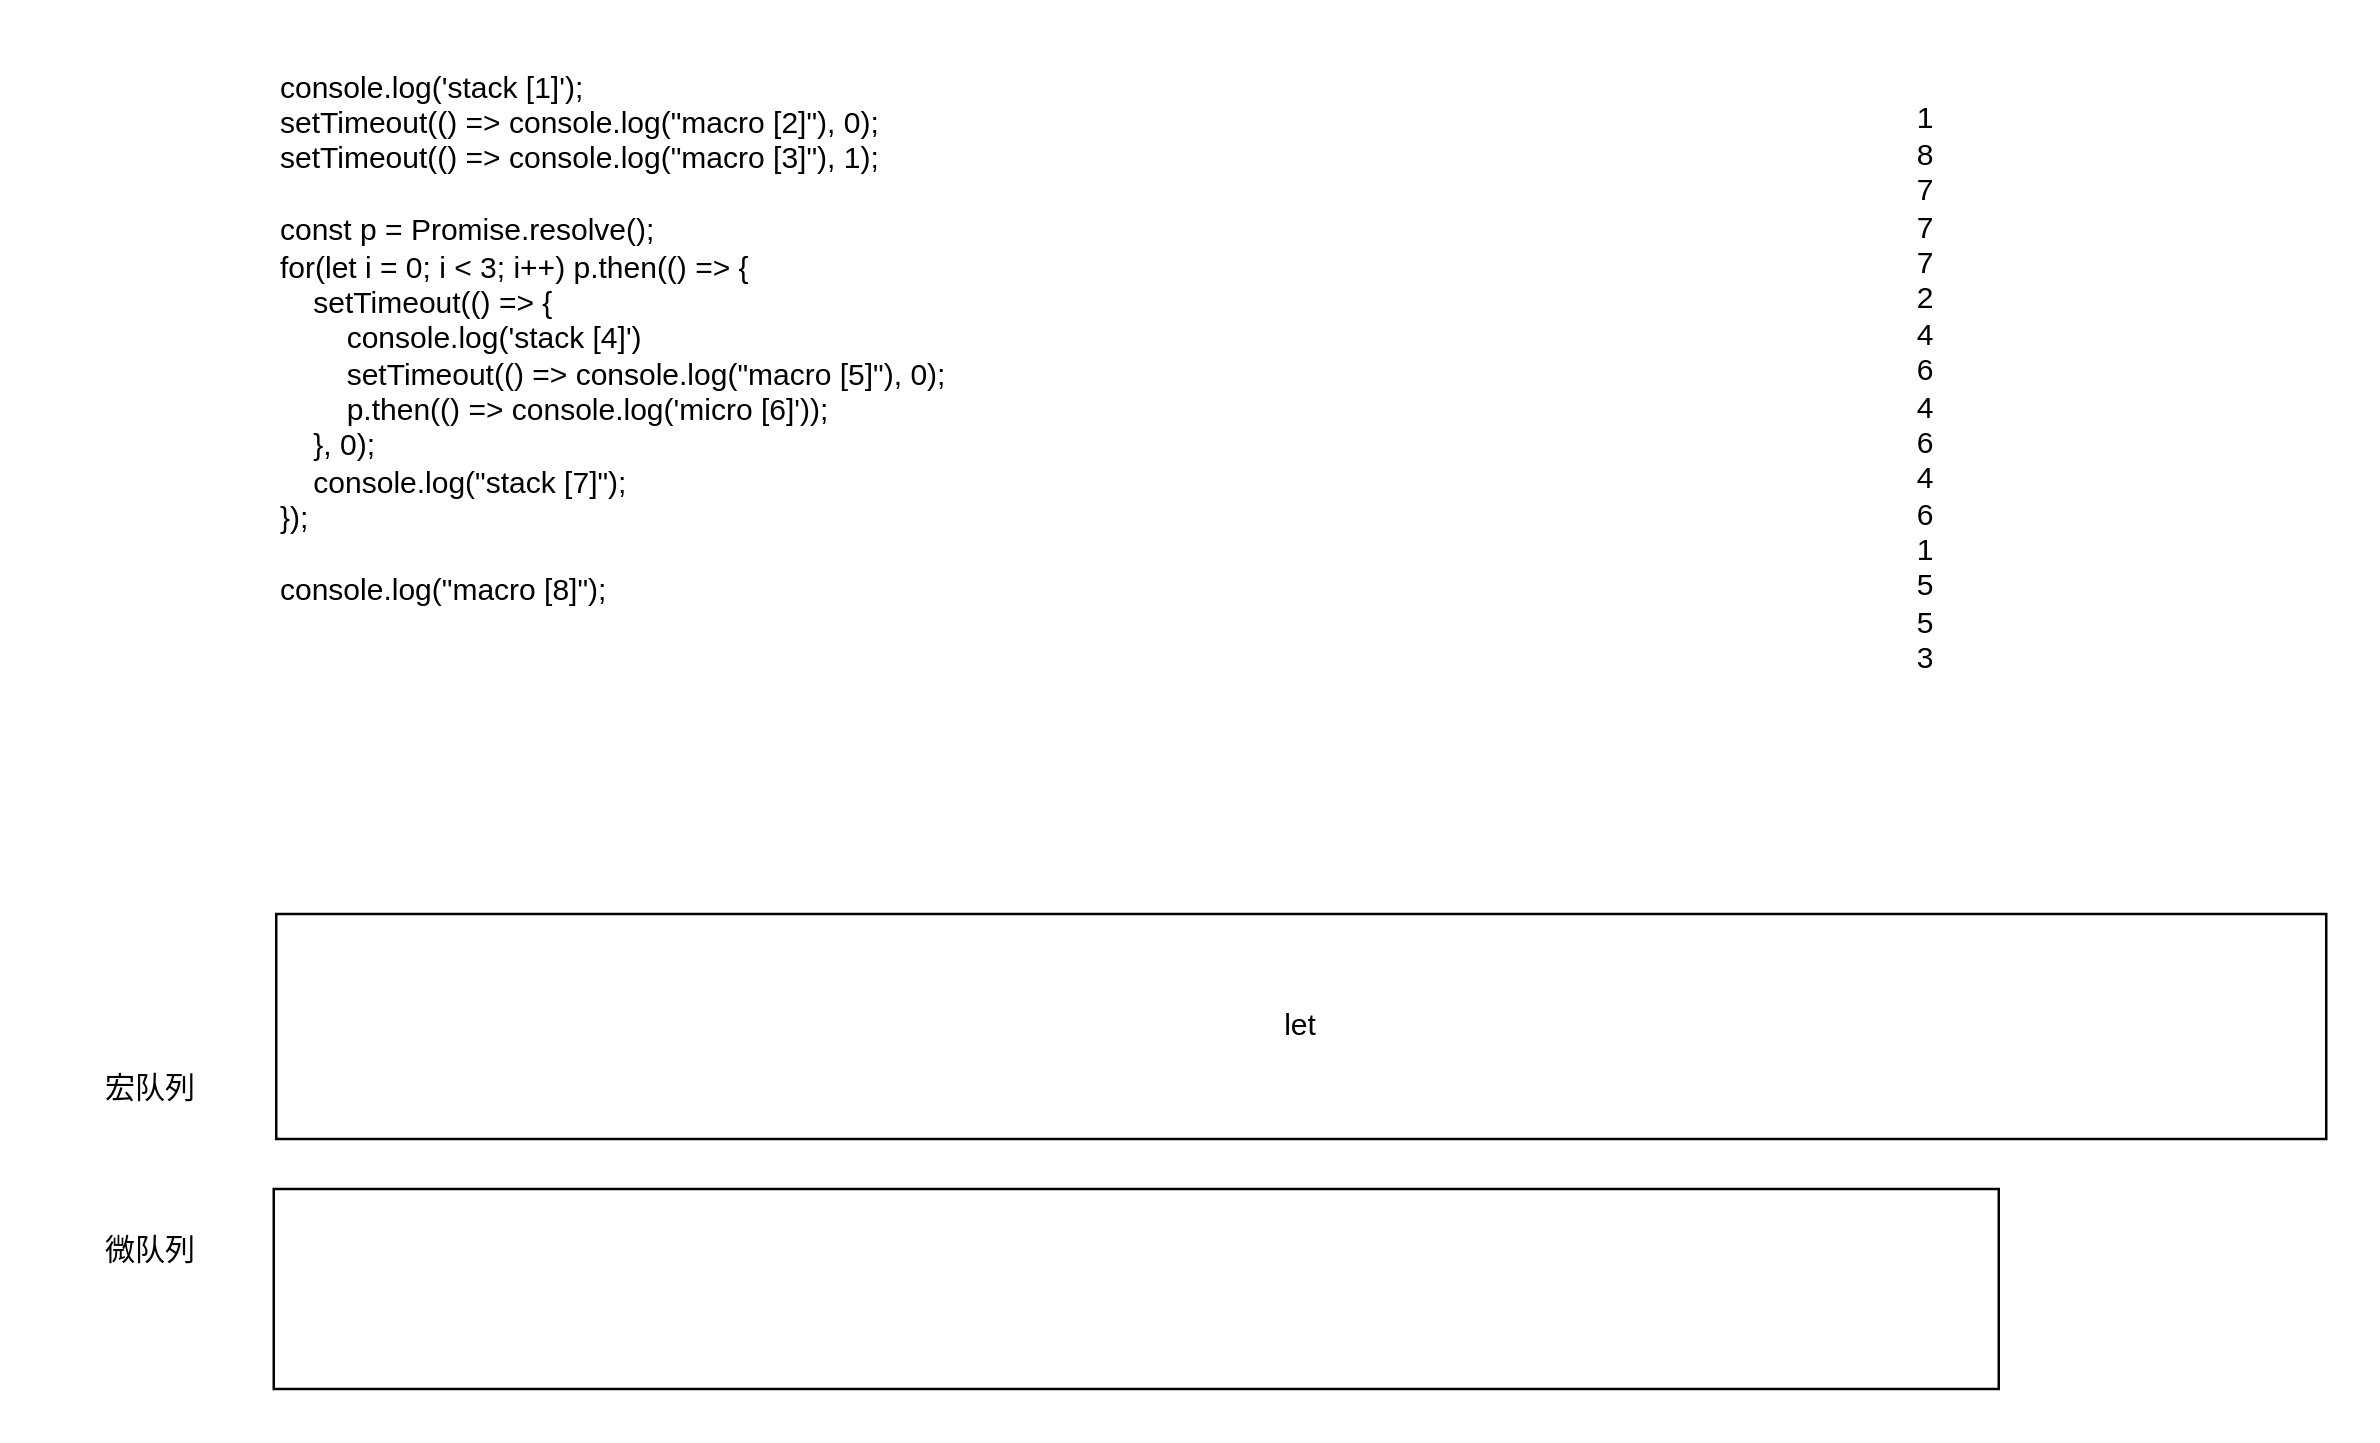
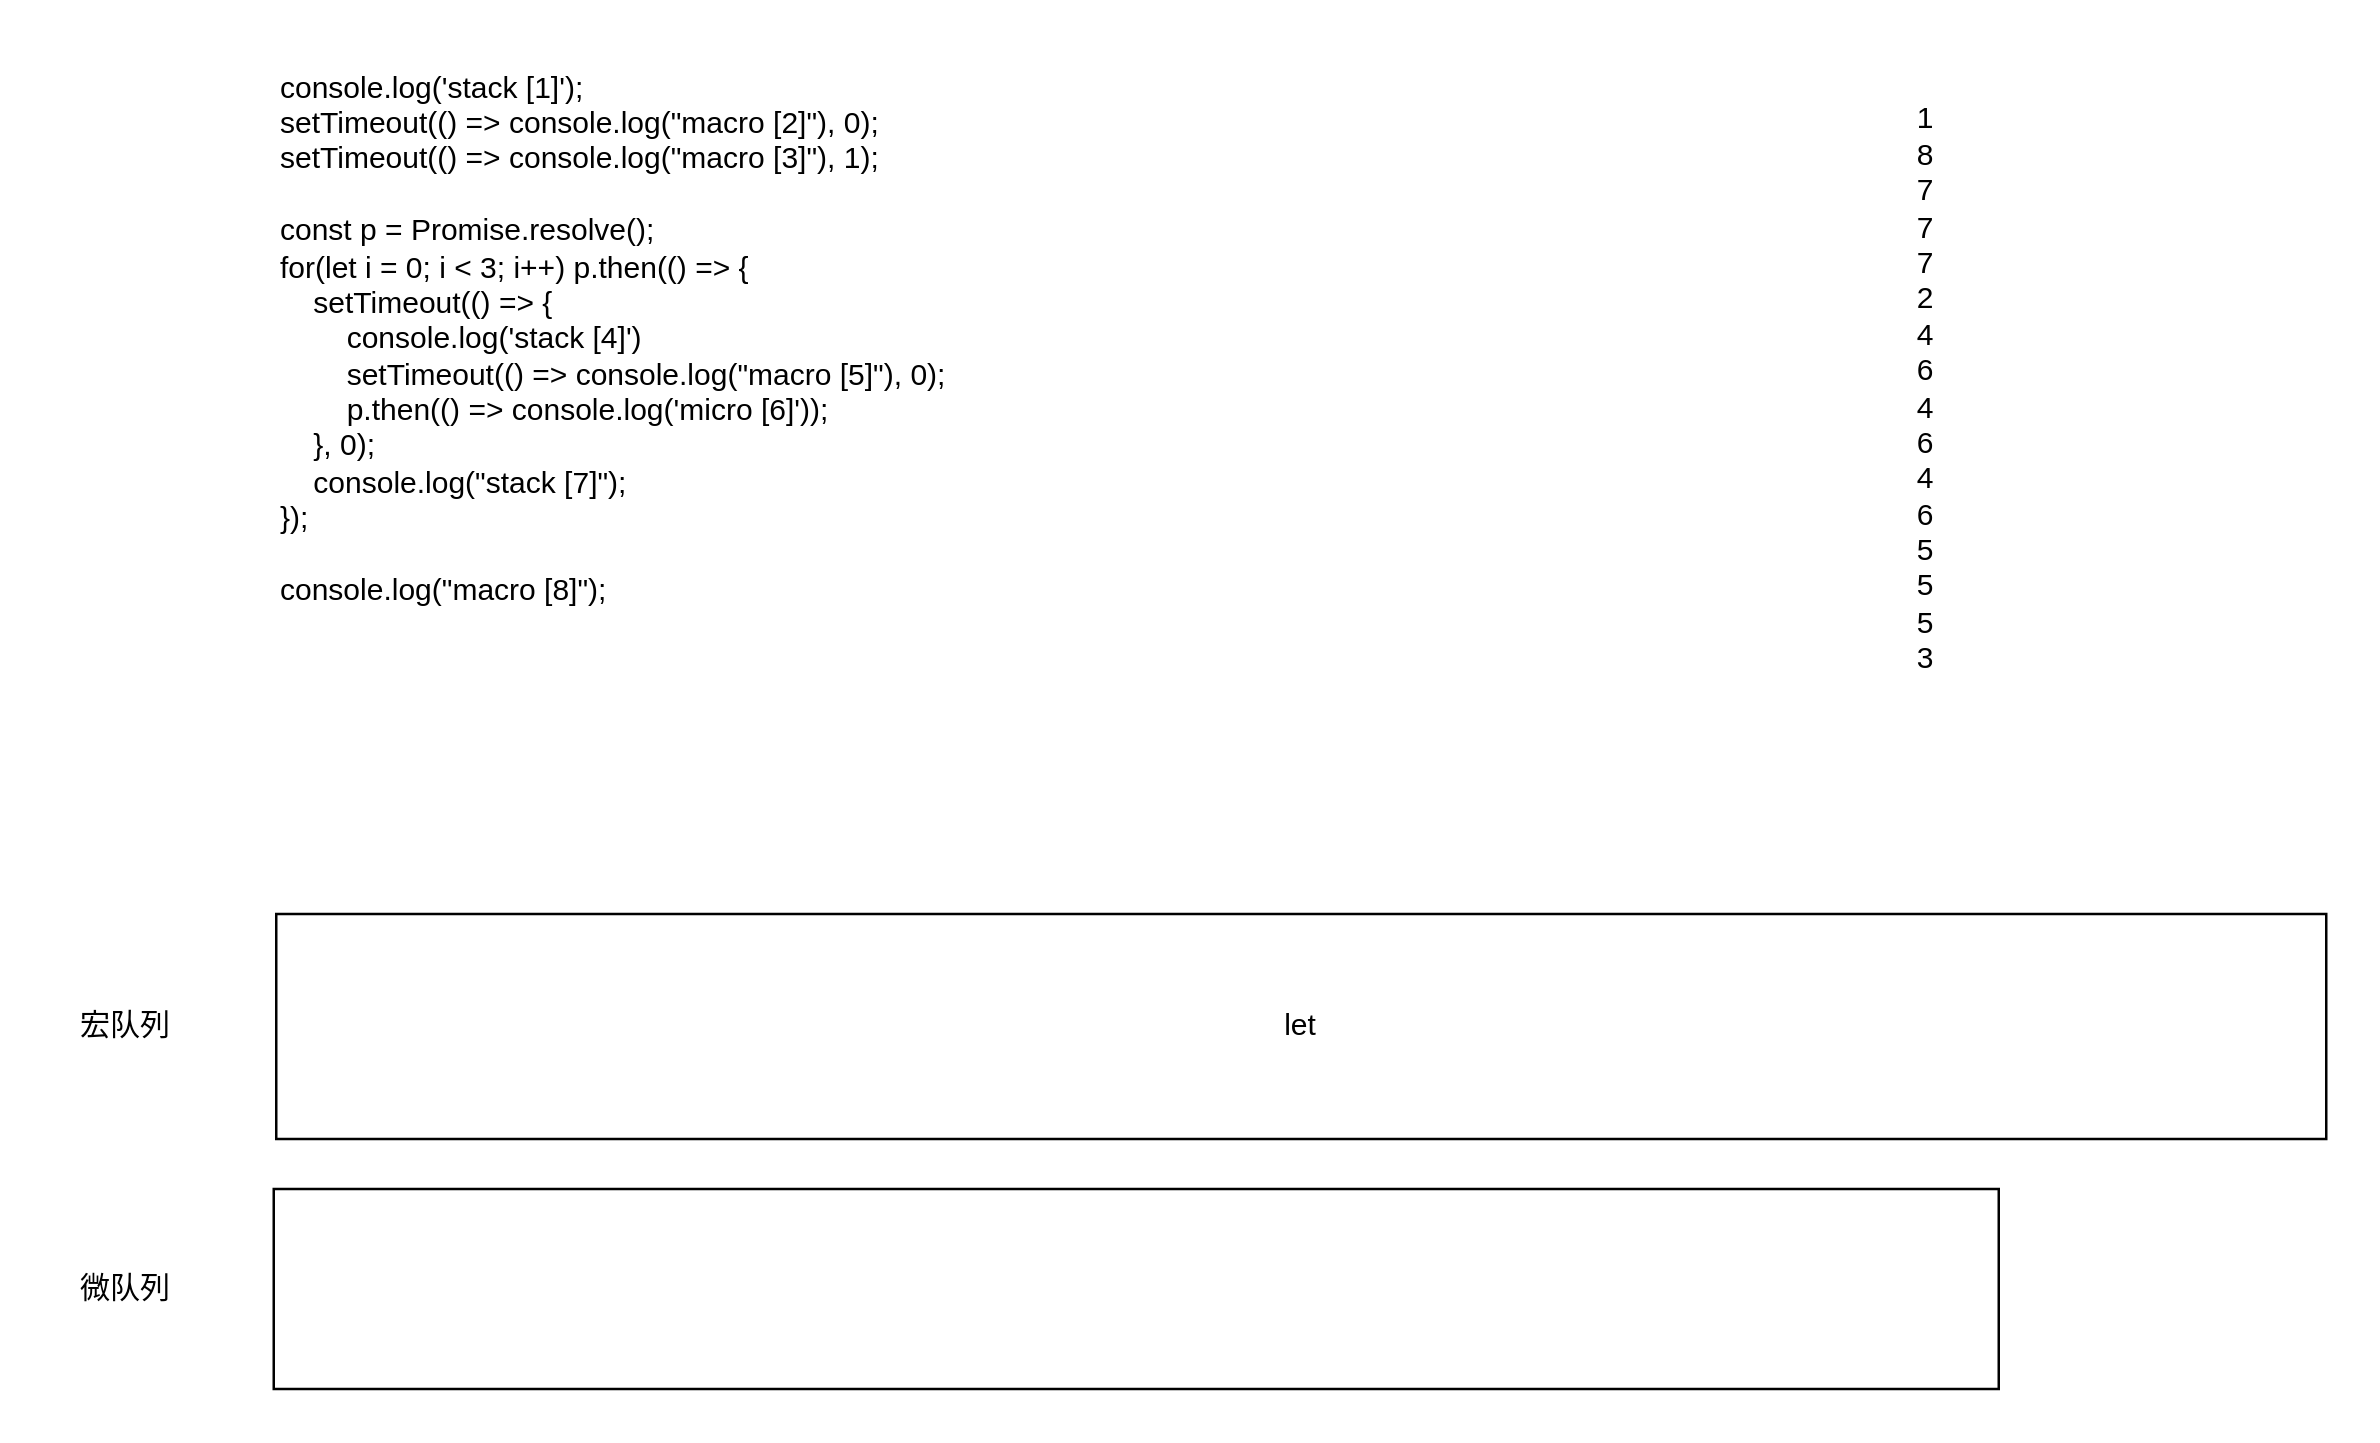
- <mxCell id="8" value="1&lt;div&gt;8&lt;/div&gt;&lt;div&gt;7&lt;/div&gt;&lt;div&gt;7&lt;/div&gt;&lt;div&gt;7&lt;/div&gt;&lt;div&gt;2&lt;/div&gt;&lt;div&gt;4&lt;/div&gt;&lt;div&gt;6&lt;/div&gt;&lt;div&gt;4&lt;/div&gt;&lt;div&gt;6&lt;/div&gt;&lt;div&gt;4&lt;/div&gt;&lt;div&gt;6&lt;/div&gt;&lt;div&gt;1&lt;/div&gt;&lt;div&gt;5&lt;/div&gt;&lt;div&gt;5&lt;/div&gt;&lt;div&gt;3&lt;/div&gt;" style="text;html=1;align=center;verticalAlign=middle;whiteSpace=wrap;rounded=0;" vertex="1" parent="1"><mxGeometry x="700" y="35" width="140" height="240" as="geometry" /></mxCell>
+ <mxCell id="8" value="1&lt;div&gt;8&lt;/div&gt;&lt;div&gt;7&lt;/div&gt;&lt;div&gt;7&lt;/div&gt;&lt;div&gt;7&lt;/div&gt;&lt;div&gt;2&lt;/div&gt;&lt;div&gt;4&lt;/div&gt;&lt;div&gt;6&lt;/div&gt;&lt;div&gt;4&lt;/div&gt;&lt;div&gt;6&lt;/div&gt;&lt;div&gt;4&lt;/div&gt;&lt;div&gt;6&lt;/div&gt;&lt;div&gt;5&lt;/div&gt;&lt;div&gt;5&lt;/div&gt;&lt;div&gt;5&lt;/div&gt;&lt;div&gt;3&lt;/div&gt;" style="text;html=1;align=center;verticalAlign=middle;whiteSpace=wrap;rounded=0;" vertex="1" parent="1"><mxGeometry x="700" y="35" width="140" height="240" as="geometry" /></mxCell>
- <mxCell id="5" value="宏队列" style="text;html=1;align=center;verticalAlign=middle;whiteSpace=wrap;rounded=0;" vertex="1" parent="1"><mxGeometry x="30" y="420" width="60" height="30" as="geometry" /></mxCell>
+ <mxCell id="5" value="宏队列" style="text;html=1;align=center;verticalAlign=middle;whiteSpace=wrap;rounded=0;" vertex="1" parent="1"><mxGeometry x="20" y="395" width="60" height="30" as="geometry" /></mxCell>
- <mxCell id="6" value="微队列" style="text;html=1;align=center;verticalAlign=middle;whiteSpace=wrap;rounded=0;" vertex="1" parent="1"><mxGeometry x="30" y="485" width="60" height="30" as="geometry" /></mxCell>
+ <mxCell id="6" value="微队列" style="text;html=1;align=center;verticalAlign=middle;whiteSpace=wrap;rounded=0;" vertex="1" parent="1"><mxGeometry x="20" y="500" width="60" height="30" as="geometry" /></mxCell>
